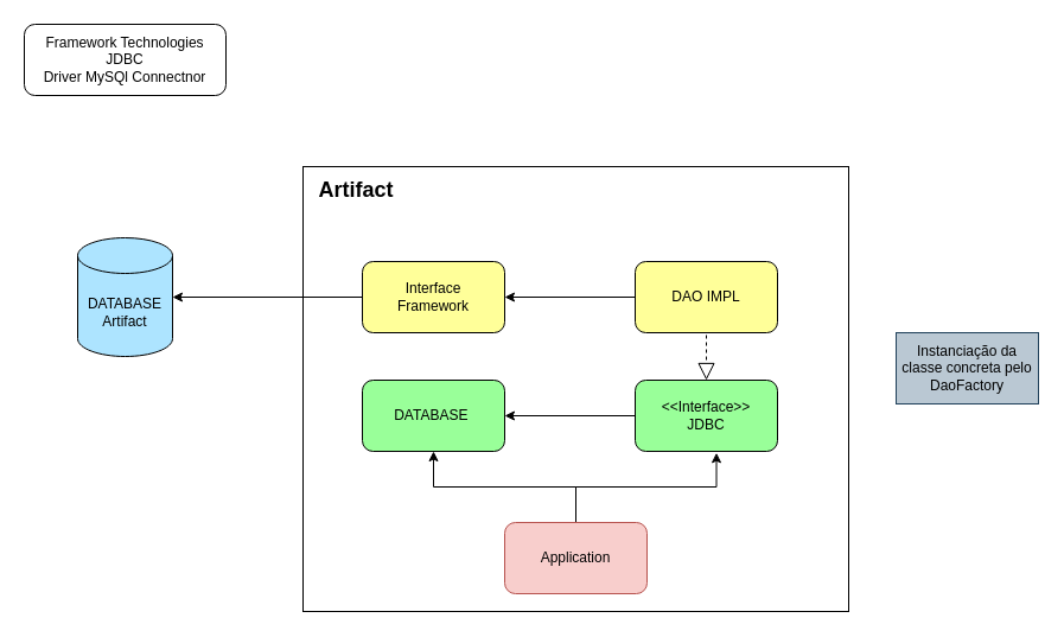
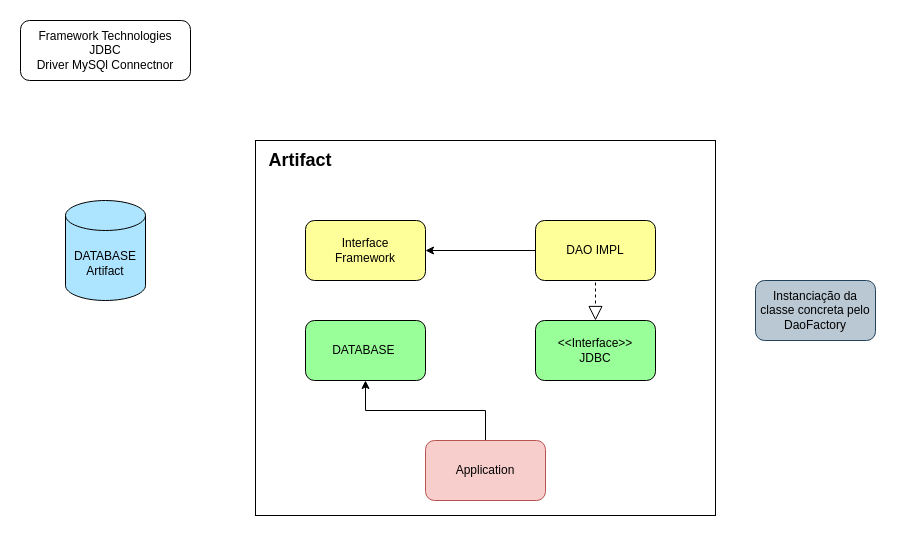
- <mxCell id="3" style="edgeStyle=orthogonalEdgeStyle;rounded=0;orthogonalLoop=1;jettySize=auto;html=1;entryX=1;entryY=0.5;entryDx=0;entryDy=0;entryPerimeter=0;" edge="1" parent="1" source="4" target="13"><mxGeometry relative="1" as="geometry" /></mxCell>
- <mxCell id="17" value="Instanciação da classe concreta pelo DaoFactory" style="whiteSpace=wrap;html=1;fillColor=#bac8d3;strokeColor=#23445d;rounded=0;" vertex="1" parent="1"><mxGeometry x="755" y="280" width="120" height="60" as="geometry" /></mxCell>
+ <mxCell id="17" value="Instanciação da classe concreta pelo DaoFactory" style="rounded=1;whiteSpace=wrap;html=1;fillColor=#bac8d3;strokeColor=#23445d;" vertex="1" parent="1"><mxGeometry x="755" y="280" width="120" height="60" as="geometry" /></mxCell>
- <mxCell id="8" style="edgeStyle=orthogonalEdgeStyle;rounded=0;orthogonalLoop=1;jettySize=auto;html=1;entryX=1;entryY=0.5;entryDx=0;entryDy=0;" edge="1" parent="1" source="9" target="5"><mxGeometry relative="1" as="geometry" /></mxCell>
- <mxCell id="10" style="edgeStyle=orthogonalEdgeStyle;rounded=0;orthogonalLoop=1;jettySize=auto;html=1;entryX=0.571;entryY=1.021;entryDx=0;entryDy=0;entryPerimeter=0;" edge="1" parent="1" source="12" target="9"><mxGeometry relative="1" as="geometry" /></mxCell>
